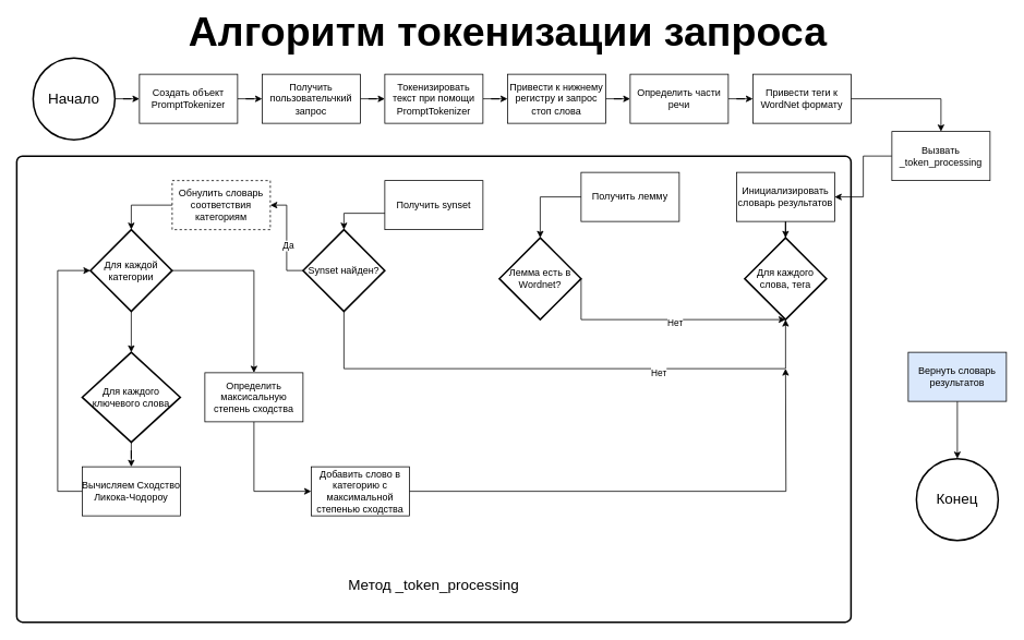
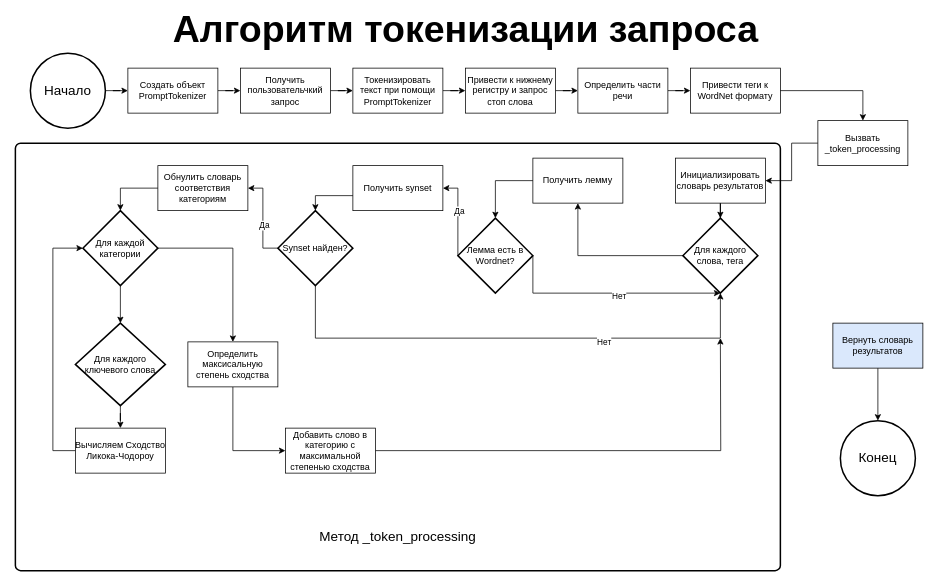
- <mxCell id="36" value="Обнулить словарь соответствия категориям" style="rounded=0;whiteSpace=wrap;html=1;dashed=1;" parent="1" vertex="1"><mxGeometry x="210" y="220" width="120" height="60" as="geometry" /></mxCell>
+ <mxCell id="36" value="Обнулить словарь соответствия категориям" style="rounded=0;whiteSpace=wrap;html=1;" parent="1" vertex="1"><mxGeometry x="210" y="220" width="120" height="60" as="geometry" /></mxCell>
+ <mxCell id="25" style="edgeStyle=orthogonalEdgeStyle;rounded=0;orthogonalLoop=1;jettySize=auto;html=1;entryX=1;entryY=0.5;entryDx=0;entryDy=0;exitX=0;exitY=0.5;exitDx=0;exitDy=0;exitPerimeter=0;" parent="1" source="27" target="29" edge="1"><mxGeometry relative="1" as="geometry"><Array as="points"><mxPoint x="610" y="250" /></Array></mxGeometry></mxCell>
+ <mxCell id="26" value="Да" style="edgeLabel;html=1;align=center;verticalAlign=middle;resizable=0;points=[];" parent="25" vertex="1" connectable="0"><mxGeometry x="0.085" y="-1" relative="1" as="geometry"><mxPoint as="offset" /></mxGeometry></mxCell>
+ <mxCell id="20" value="" style="edgeStyle=orthogonalEdgeStyle;rounded=0;orthogonalLoop=1;jettySize=auto;html=1;" parent="1" source="21" target="22" edge="1"><mxGeometry relative="1" as="geometry" /></mxCell>
